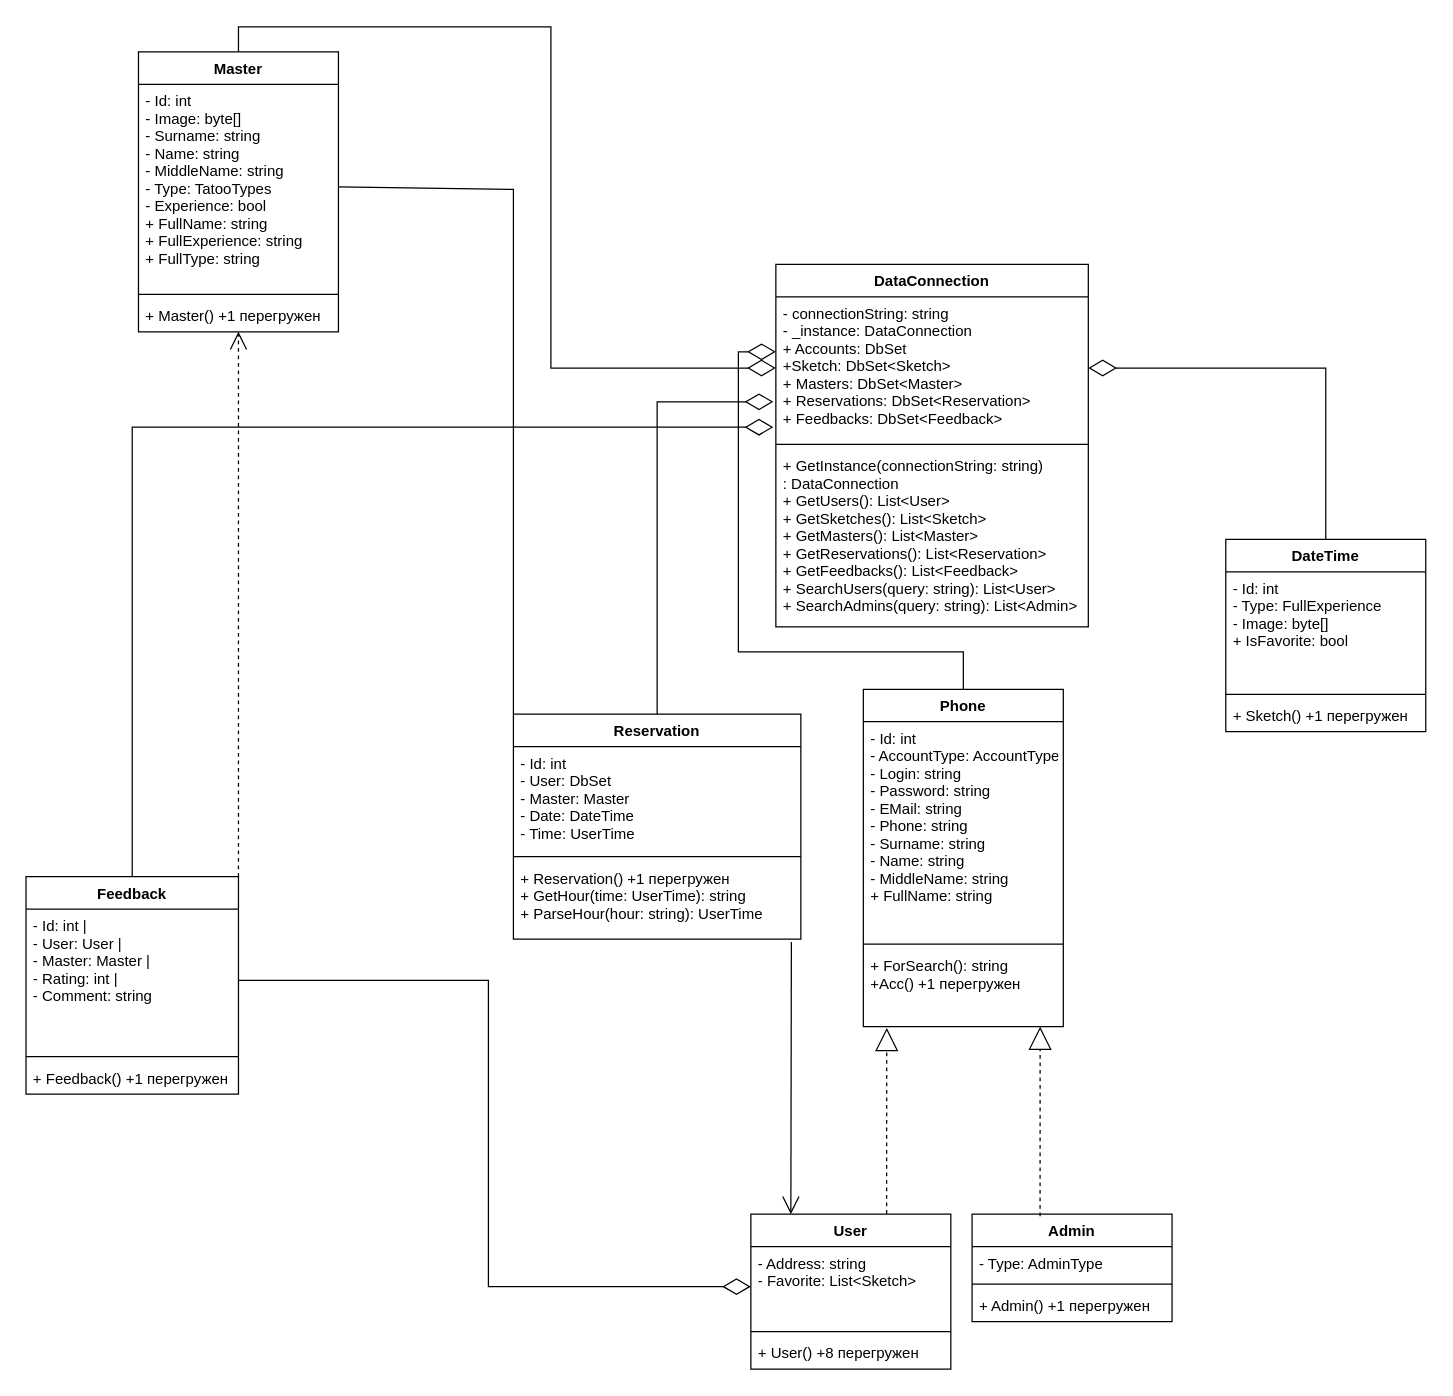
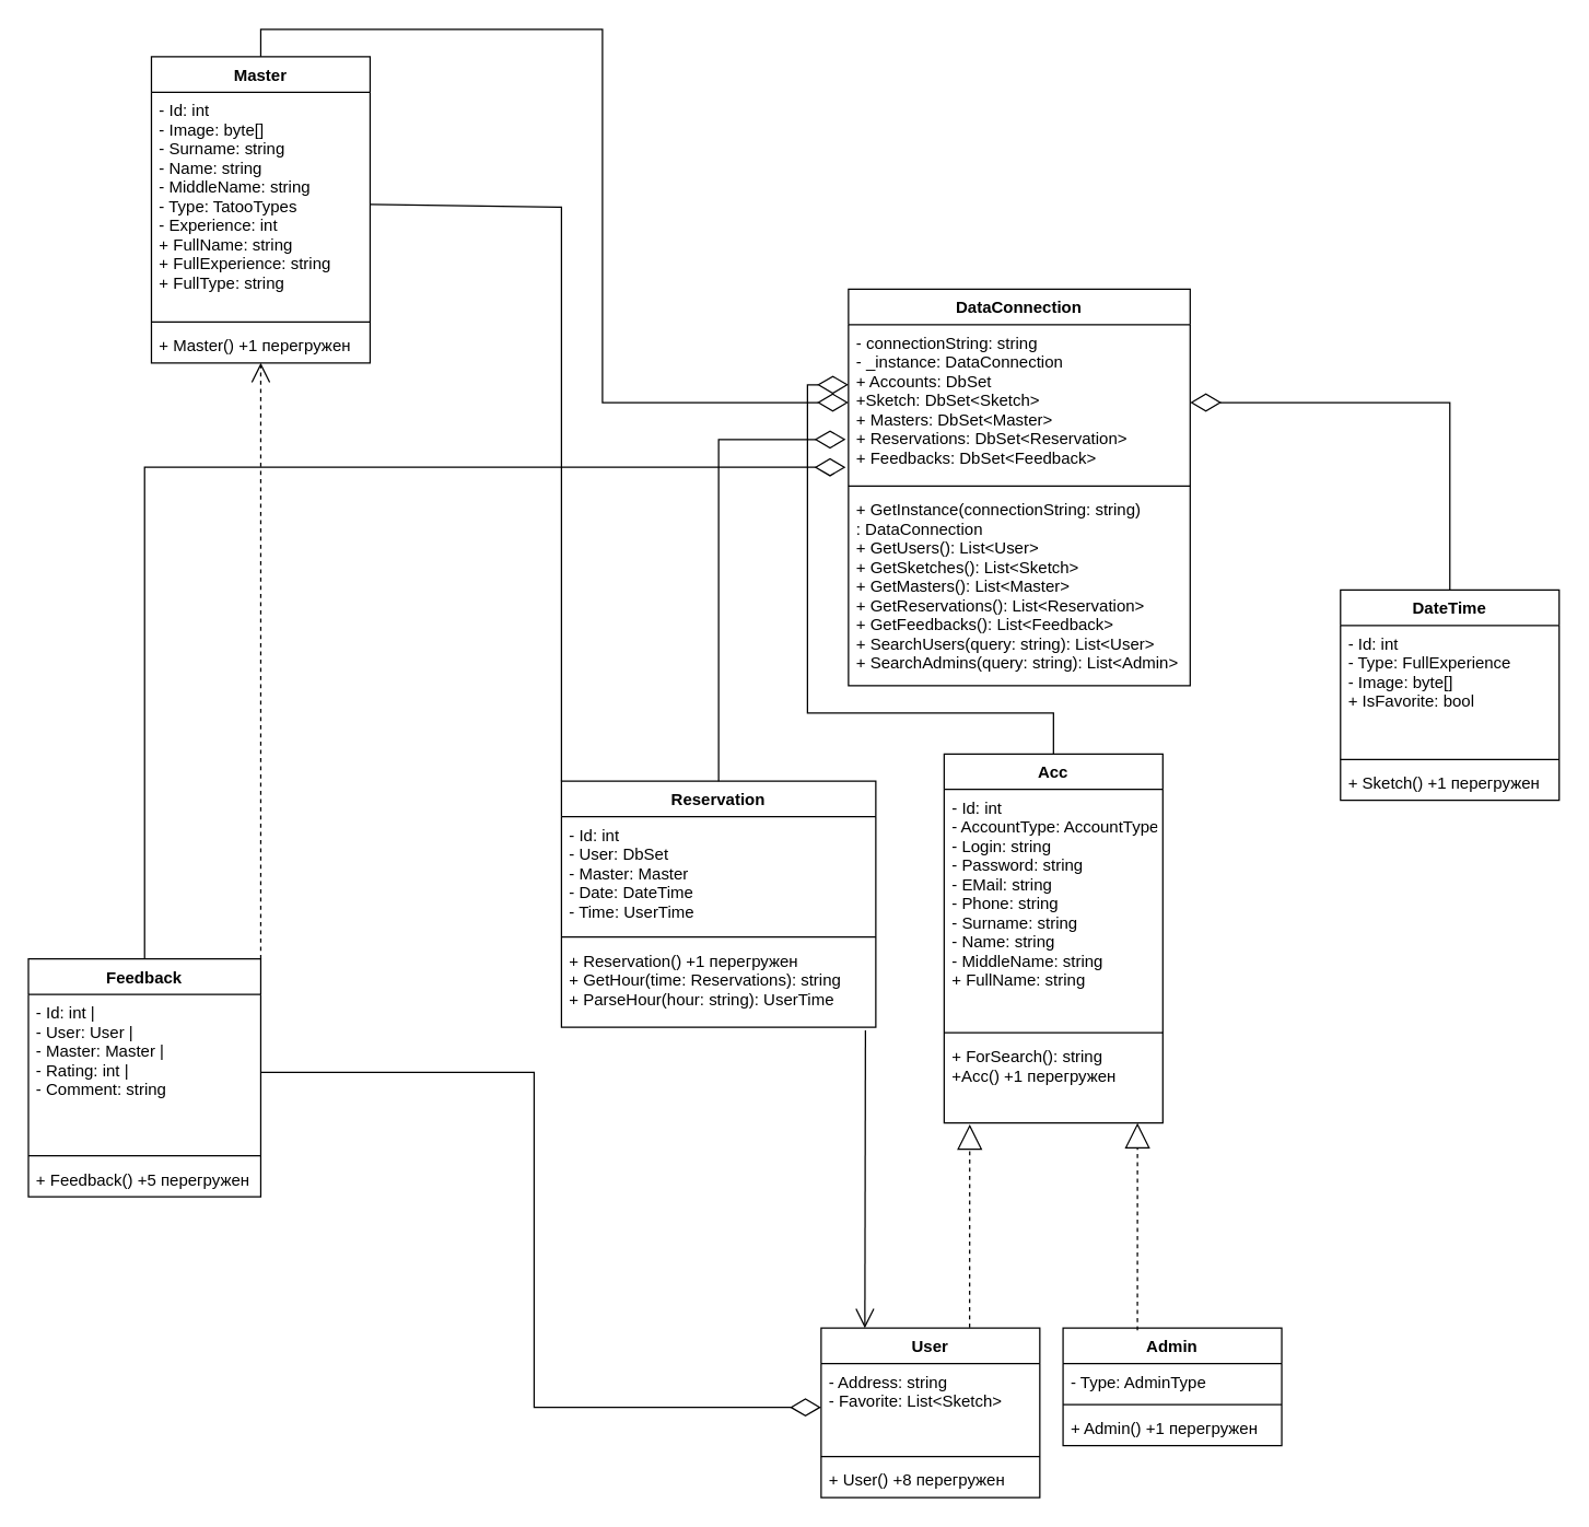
- <mxCell id="15" value="- Id: int &#10;- Image: byte[] &#10;- Surname: string &#10;- Name: string &#10;- MiddleName: string &#10;- Type: TatooTypes &#10;- Experience: bool&#10;+ FullName: string &#10;+ FullExperience: string&#10;+ FullType: string&#10;" style="text;strokeColor=none;fillColor=none;align=left;verticalAlign=top;spacingLeft=4;spacingRight=4;overflow=hidden;rotatable=0;points=[[0,0.5],[1,0.5]];portConstraint=eastwest;" vertex="1" parent="14"><mxGeometry y="26" width="160" height="164" as="geometry" /></mxCell>
+ <mxCell id="15" value="- Id: int &#10;- Image: byte[] &#10;- Surname: string &#10;- Name: string &#10;- MiddleName: string &#10;- Type: TatooTypes &#10;- Experience: int&#10;+ FullName: string &#10;+ FullExperience: string&#10;+ FullType: string&#10;" style="text;strokeColor=none;fillColor=none;align=left;verticalAlign=top;spacingLeft=4;spacingRight=4;overflow=hidden;rotatable=0;points=[[0,0.5],[1,0.5]];portConstraint=eastwest;" vertex="1" parent="14"><mxGeometry y="26" width="160" height="164" as="geometry" /></mxCell>
- <mxCell id="22" value="Phone" style="swimlane;fontStyle=1;align=center;verticalAlign=top;childLayout=stackLayout;horizontal=1;startSize=26;horizontalStack=0;resizeParent=1;resizeParentMax=0;resizeLast=0;collapsible=1;marginBottom=0;" vertex="1" parent="1"><mxGeometry x="690" y="530" width="160" height="270" as="geometry" /></mxCell>
+ <mxCell id="22" value="Acc" style="swimlane;fontStyle=1;align=center;verticalAlign=top;childLayout=stackLayout;horizontal=1;startSize=26;horizontalStack=0;resizeParent=1;resizeParentMax=0;resizeLast=0;collapsible=1;marginBottom=0;" vertex="1" parent="1"><mxGeometry x="690" y="530" width="160" height="270" as="geometry" /></mxCell>
- <mxCell id="9" value="+ Reservation() +1 перегружен&#10;+ GetHour(time: UserTime): string &#10;+ ParseHour(hour: string): UserTime " style="text;strokeColor=none;fillColor=none;align=left;verticalAlign=top;spacingLeft=4;spacingRight=4;overflow=hidden;rotatable=0;points=[[0,0.5],[1,0.5]];portConstraint=eastwest;" vertex="1" parent="6"><mxGeometry y="118" width="230" height="62" as="geometry" /></mxCell>
+ <mxCell id="9" value="+ Reservation() +1 перегружен&#10;+ GetHour(time: Reservations): string &#10;+ ParseHour(hour: string): UserTime " style="text;strokeColor=none;fillColor=none;align=left;verticalAlign=top;spacingLeft=4;spacingRight=4;overflow=hidden;rotatable=0;points=[[0,0.5],[1,0.5]];portConstraint=eastwest;" vertex="1" parent="6"><mxGeometry y="118" width="230" height="62" as="geometry" /></mxCell>
- <mxCell id="13" value="+ Feedback() +1 перегружен" style="text;strokeColor=none;fillColor=none;align=left;verticalAlign=top;spacingLeft=4;spacingRight=4;overflow=hidden;rotatable=0;points=[[0,0.5],[1,0.5]];portConstraint=eastwest;" vertex="1" parent="10"><mxGeometry y="148" width="170" height="26" as="geometry" /></mxCell>
+ <mxCell id="13" value="+ Feedback() +5 перегружен" style="text;strokeColor=none;fillColor=none;align=left;verticalAlign=top;spacingLeft=4;spacingRight=4;overflow=hidden;rotatable=0;points=[[0,0.5],[1,0.5]];portConstraint=eastwest;" vertex="1" parent="10"><mxGeometry y="148" width="170" height="26" as="geometry" /></mxCell>
